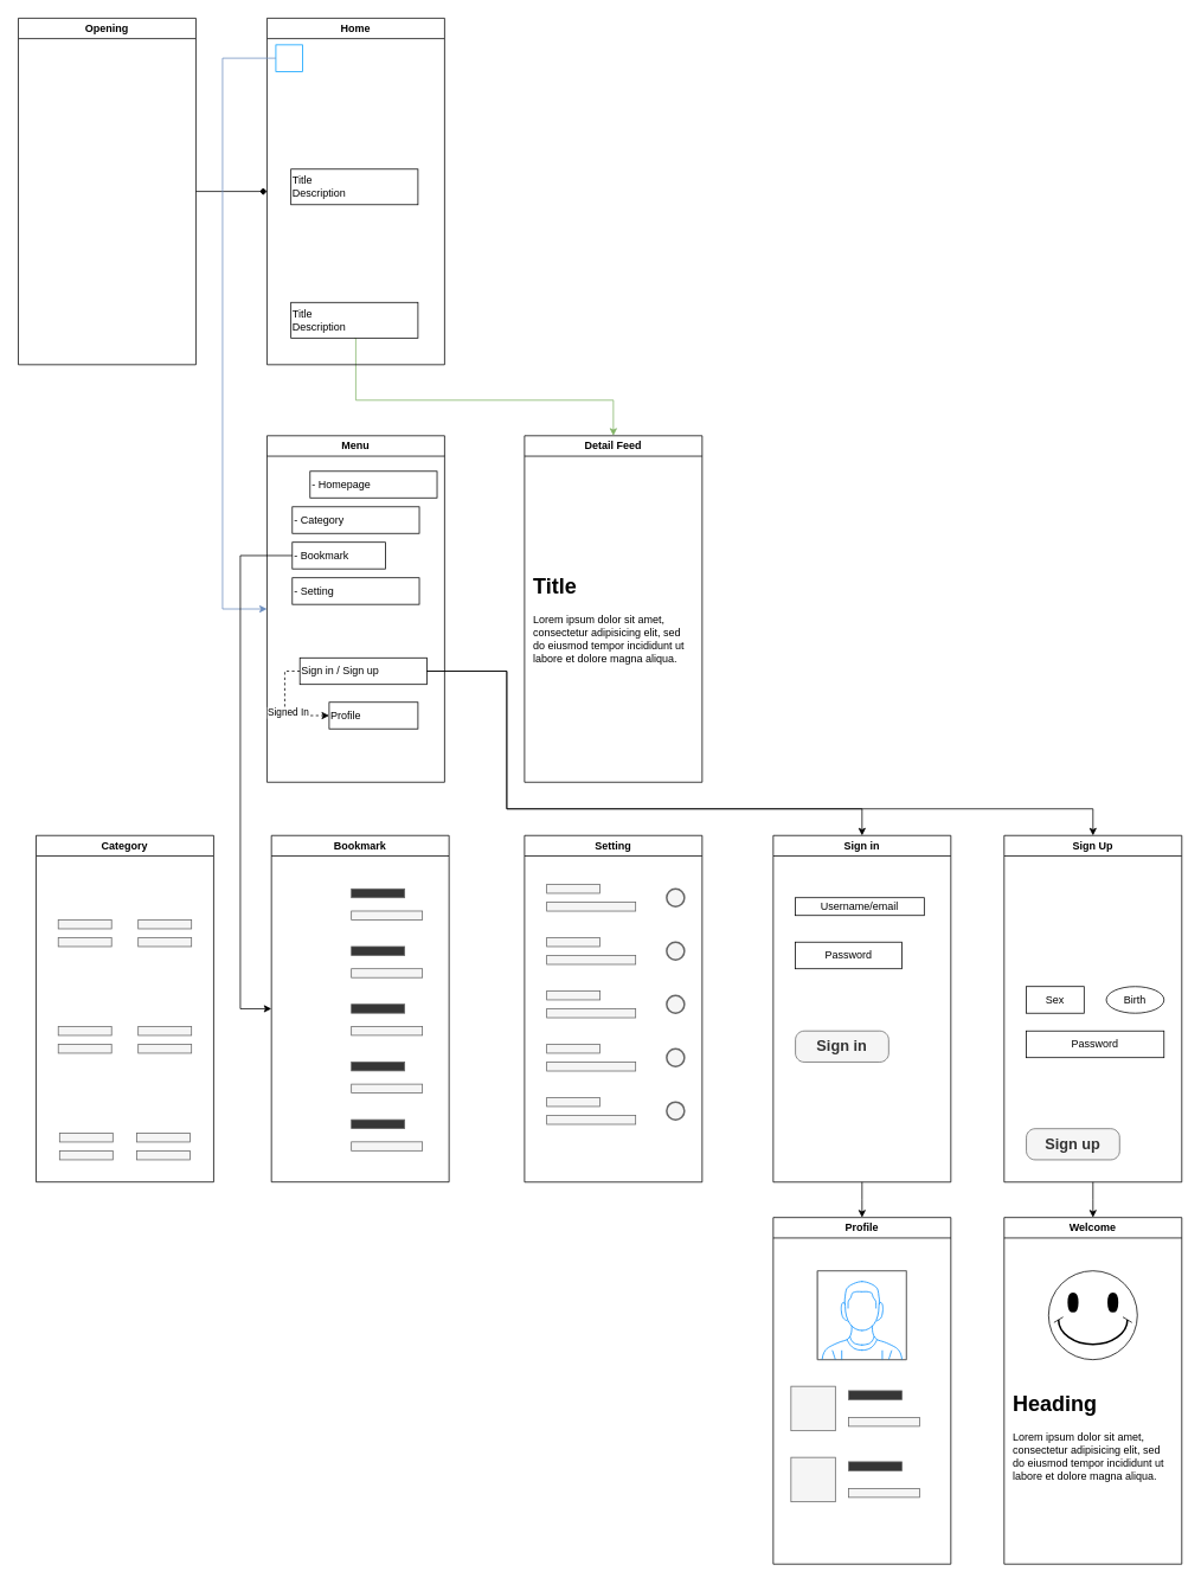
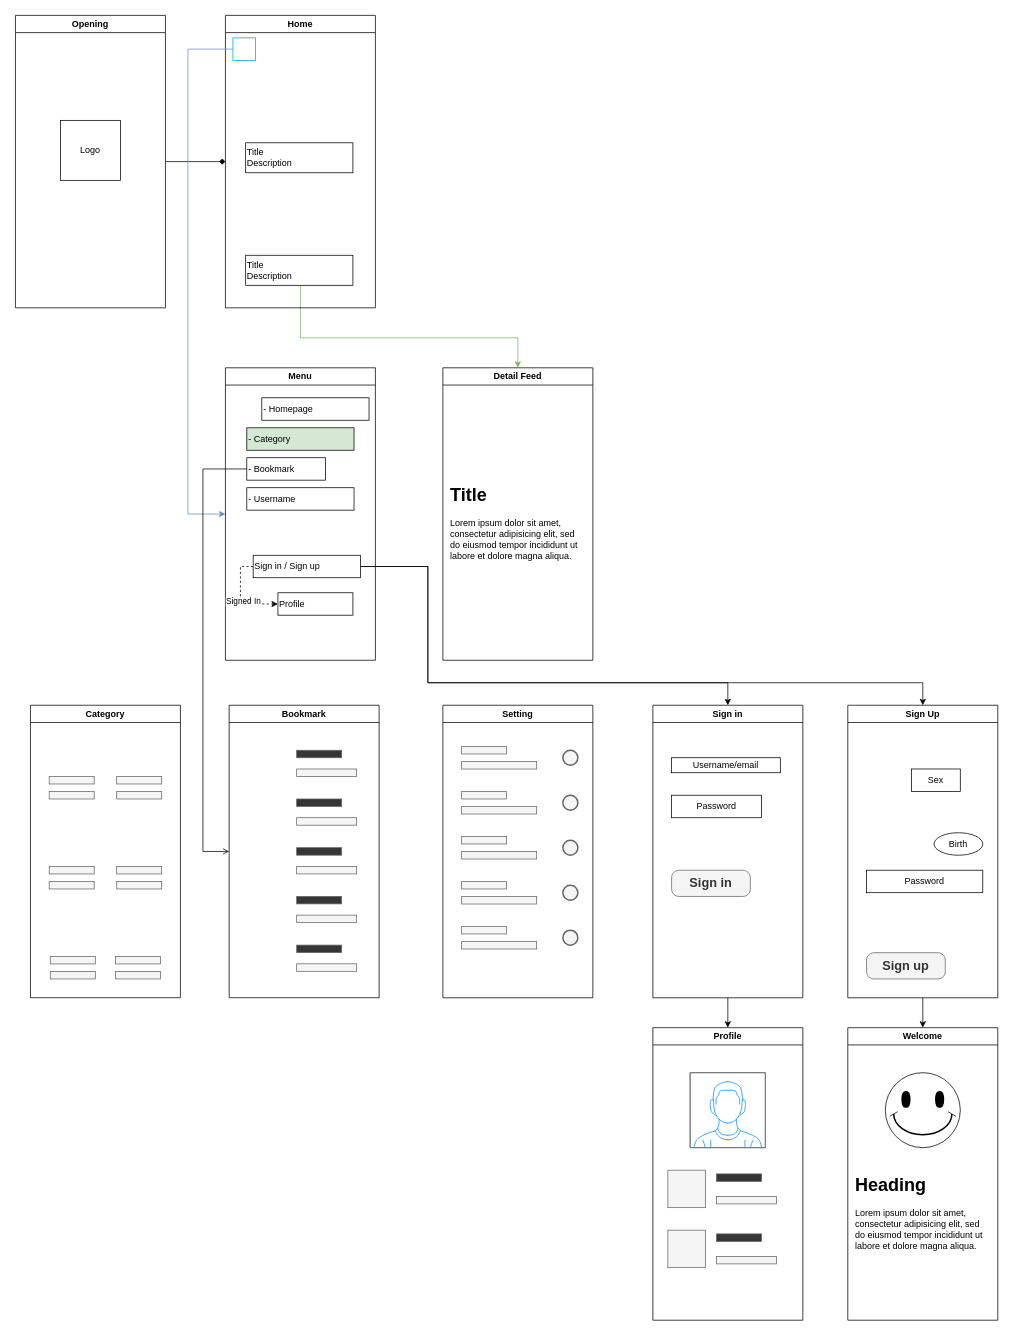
+ <mxCell id="4" value="Logo" style="whiteSpace=wrap;html=1;aspect=fixed;" vertex="1" parent="3"><mxGeometry x="60" y="140" width="80" height="80" as="geometry" /></mxCell>
- <mxCell id="13" value="- Category" style="rounded=0;whiteSpace=wrap;html=1;align=left;" vertex="1" parent="12"><mxGeometry x="28.5" y="80" width="143" height="29.92" as="geometry" /></mxCell>
+ <mxCell id="13" value="- Category" style="rounded=0;whiteSpace=wrap;html=1;align=left;fillColor=#d5e8d4;" vertex="1" parent="12"><mxGeometry x="28.5" y="80" width="143" height="29.92" as="geometry" /></mxCell>
- <mxCell id="15" value="- Setting" style="rounded=0;whiteSpace=wrap;html=1;align=left;" vertex="1" parent="12"><mxGeometry x="28.5" y="159.92" width="143" height="29.92" as="geometry" /></mxCell>
+ <mxCell id="15" value="- Username" style="rounded=0;whiteSpace=wrap;html=1;align=left;" vertex="1" parent="12"><mxGeometry x="28.5" y="159.92" width="143" height="29.92" as="geometry" /></mxCell>
- <mxCell id="87" value="Sex" style="rounded=0;whiteSpace=wrap;html=1;" vertex="1" parent="84"><mxGeometry x="25" y="170" width="65" height="30" as="geometry" /></mxCell>
+ <mxCell id="87" value="Sex" style="rounded=0;whiteSpace=wrap;html=1;" vertex="1" parent="84"><mxGeometry x="85" y="85" width="65" height="30" as="geometry" /></mxCell>
- <mxCell id="60" style="edgeStyle=orthogonalEdgeStyle;rounded=0;orthogonalLoop=1;jettySize=auto;html=1;" edge="1" parent="1" source="14" target="44"><mxGeometry relative="1" as="geometry"><Array as="points"><mxPoint x="270" y="625" /><mxPoint x="270" y="1135" /></Array></mxGeometry></mxCell>
+ <mxCell id="60" style="edgeStyle=orthogonalEdgeStyle;rounded=0;orthogonalLoop=1;jettySize=auto;html=1;endArrow=open;" edge="1" parent="1" source="14" target="44"><mxGeometry relative="1" as="geometry"><Array as="points"><mxPoint x="270" y="625" /><mxPoint x="270" y="1135" /></Array></mxGeometry></mxCell>
